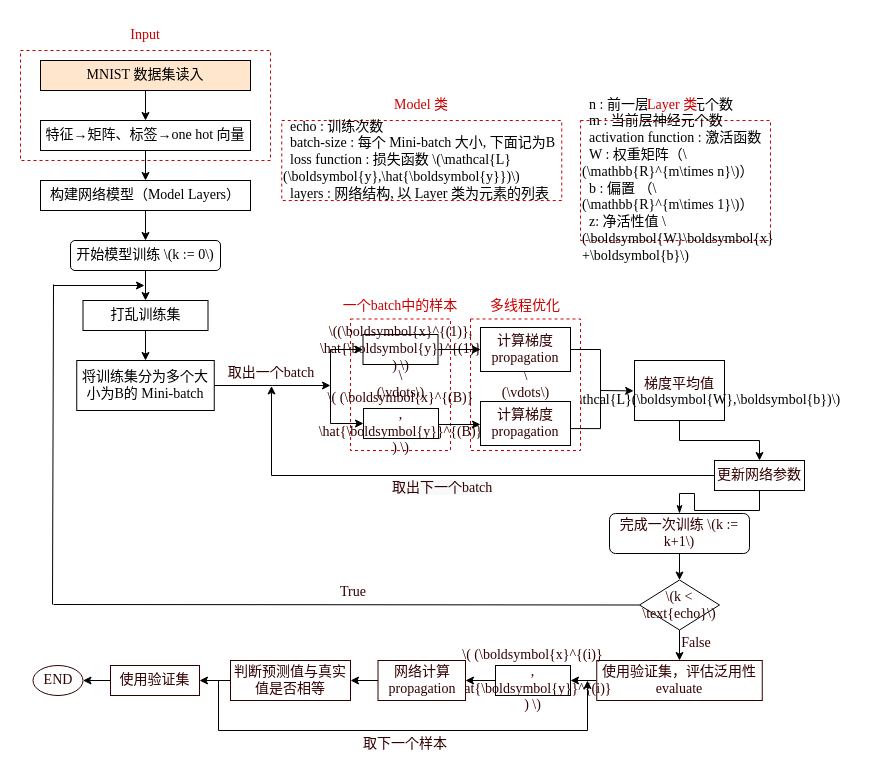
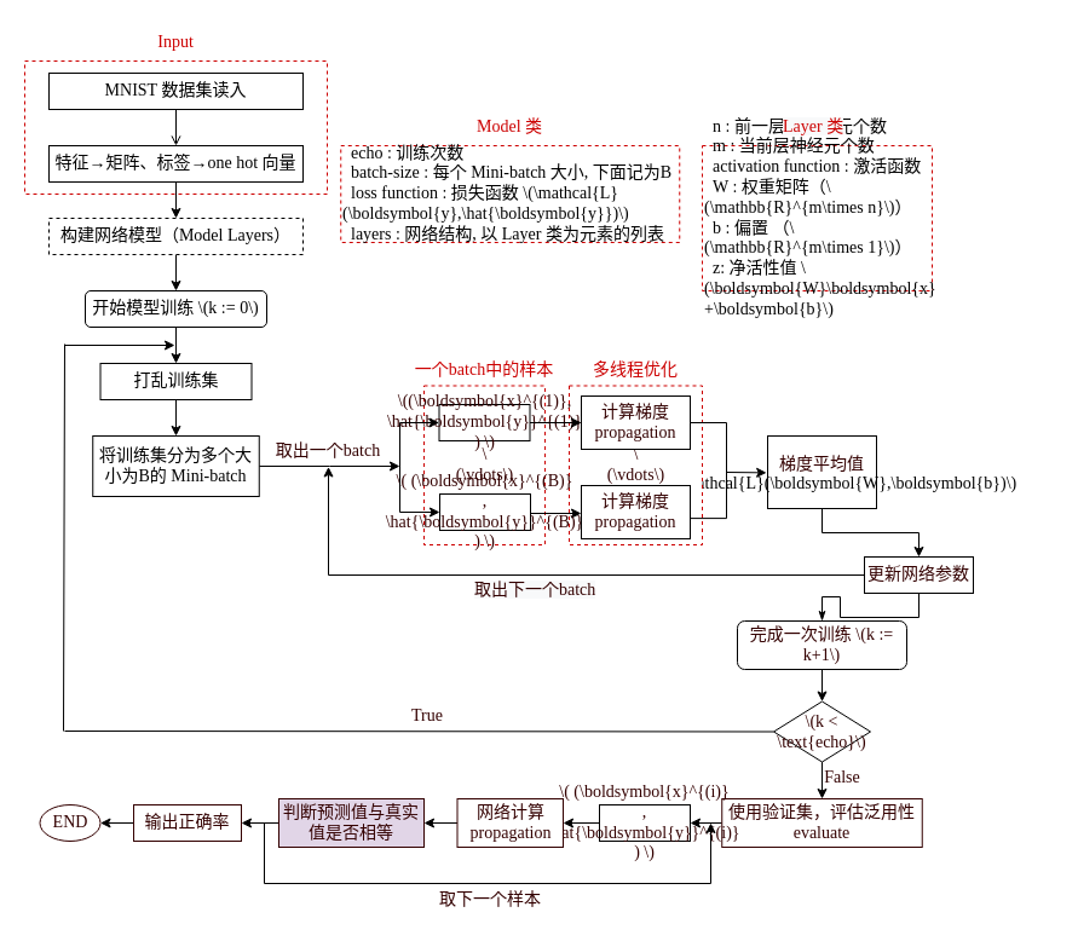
- <mxCell id="17" value="MNIST 数据集读入" style="rounded=0;whiteSpace=wrap;html=1;fontFamily=Times New Roman;fontSize=14;fillColor=#ffe6cc;" parent="1" vertex="1"><mxGeometry x="40" y="60" width="210" height="30" as="geometry" /></mxCell>
+ <mxCell id="17" value="MNIST 数据集读入" style="rounded=0;whiteSpace=wrap;html=1;fontFamily=Times New Roman;fontSize=14;" parent="1" vertex="1"><mxGeometry x="40" y="60" width="210" height="30" as="geometry" /></mxCell>
- <mxCell id="16" style="edgeStyle=orthogonalEdgeStyle;rounded=0;orthogonalLoop=1;jettySize=auto;html=1;exitX=0.5;exitY=1;exitDx=0;exitDy=0;fontFamily=Times New Roman;fontSize=14;" parent="1" source="17" target="19" edge="1"><mxGeometry relative="1" as="geometry" /></mxCell>
+ <mxCell id="16" style="edgeStyle=orthogonalEdgeStyle;rounded=0;orthogonalLoop=1;jettySize=auto;html=1;exitX=0.5;exitY=1;exitDx=0;exitDy=0;fontFamily=Times New Roman;fontSize=14;endArrow=open;" parent="1" source="17" target="19" edge="1"><mxGeometry relative="1" as="geometry" /></mxCell>
- <mxCell id="21" value="构建网络模型（Model Layers）" style="rounded=0;whiteSpace=wrap;html=1;fontFamily=Times New Roman;fontSize=14;" parent="1" vertex="1"><mxGeometry x="40" y="180" width="210" height="30" as="geometry" /></mxCell>
+ <mxCell id="21" value="构建网络模型（Model Layers）" style="rounded=0;whiteSpace=wrap;html=1;fontFamily=Times New Roman;fontSize=14;dashed=1;" parent="1" vertex="1"><mxGeometry x="40" y="180" width="210" height="30" as="geometry" /></mxCell>
- <mxCell id="57" value="&lt;font color=&quot;#330000&quot; style=&quot;font-size: 14px;&quot;&gt;使用验证集&lt;br style=&quot;font-size: 14px;&quot;&gt;&lt;/font&gt;" style="rounded=0;whiteSpace=wrap;html=1;fontSize=14;fontColor=#CC0000;strokeColor=#330000;fontFamily=Times New Roman;" parent="1" vertex="1"><mxGeometry x="110" y="665" width="89" height="30" as="geometry" /></mxCell>
+ <mxCell id="57" value="&lt;font color=&quot;#330000&quot; style=&quot;font-size: 14px;&quot;&gt;输出正确率&lt;br style=&quot;font-size: 14px;&quot;&gt;&lt;/font&gt;" style="rounded=0;whiteSpace=wrap;html=1;fontSize=14;fontColor=#CC0000;strokeColor=#330000;fontFamily=Times New Roman;" parent="1" vertex="1"><mxGeometry x="110" y="665" width="89" height="30" as="geometry" /></mxCell>
- <mxCell id="59" value="&lt;font color=&quot;#330000&quot; style=&quot;font-size: 14px;&quot;&gt;判断预测值与真实值是否相等&lt;br style=&quot;font-size: 14px;&quot;&gt;&lt;/font&gt;" style="rounded=0;whiteSpace=wrap;html=1;fontSize=14;fontColor=#CC0000;strokeColor=#330000;fontFamily=Times New Roman;" parent="1" vertex="1"><mxGeometry x="230" y="660" width="120" height="40" as="geometry" /></mxCell>
+ <mxCell id="59" value="&lt;font color=&quot;#330000&quot; style=&quot;font-size: 14px;&quot;&gt;判断预测值与真实值是否相等&lt;br style=&quot;font-size: 14px;&quot;&gt;&lt;/font&gt;" style="rounded=0;whiteSpace=wrap;html=1;fontSize=14;fontColor=#CC0000;strokeColor=#330000;fontFamily=Times New Roman;fillColor=#e1d5e7;" parent="1" vertex="1"><mxGeometry x="230" y="660" width="120" height="40" as="geometry" /></mxCell>
